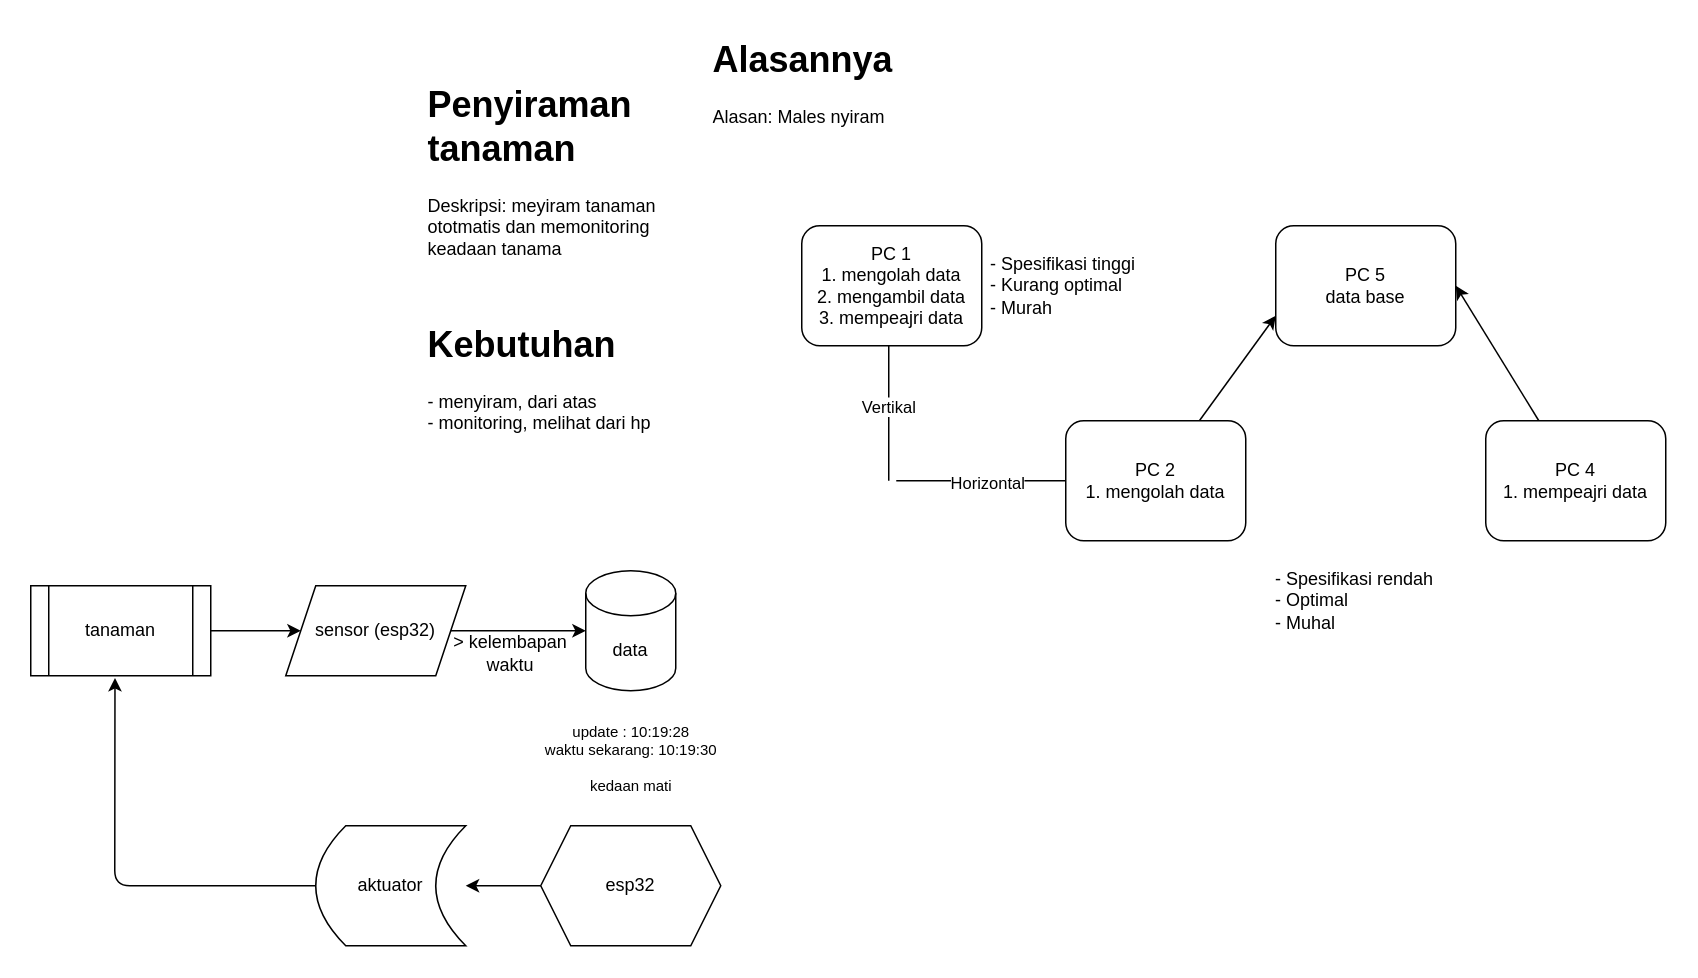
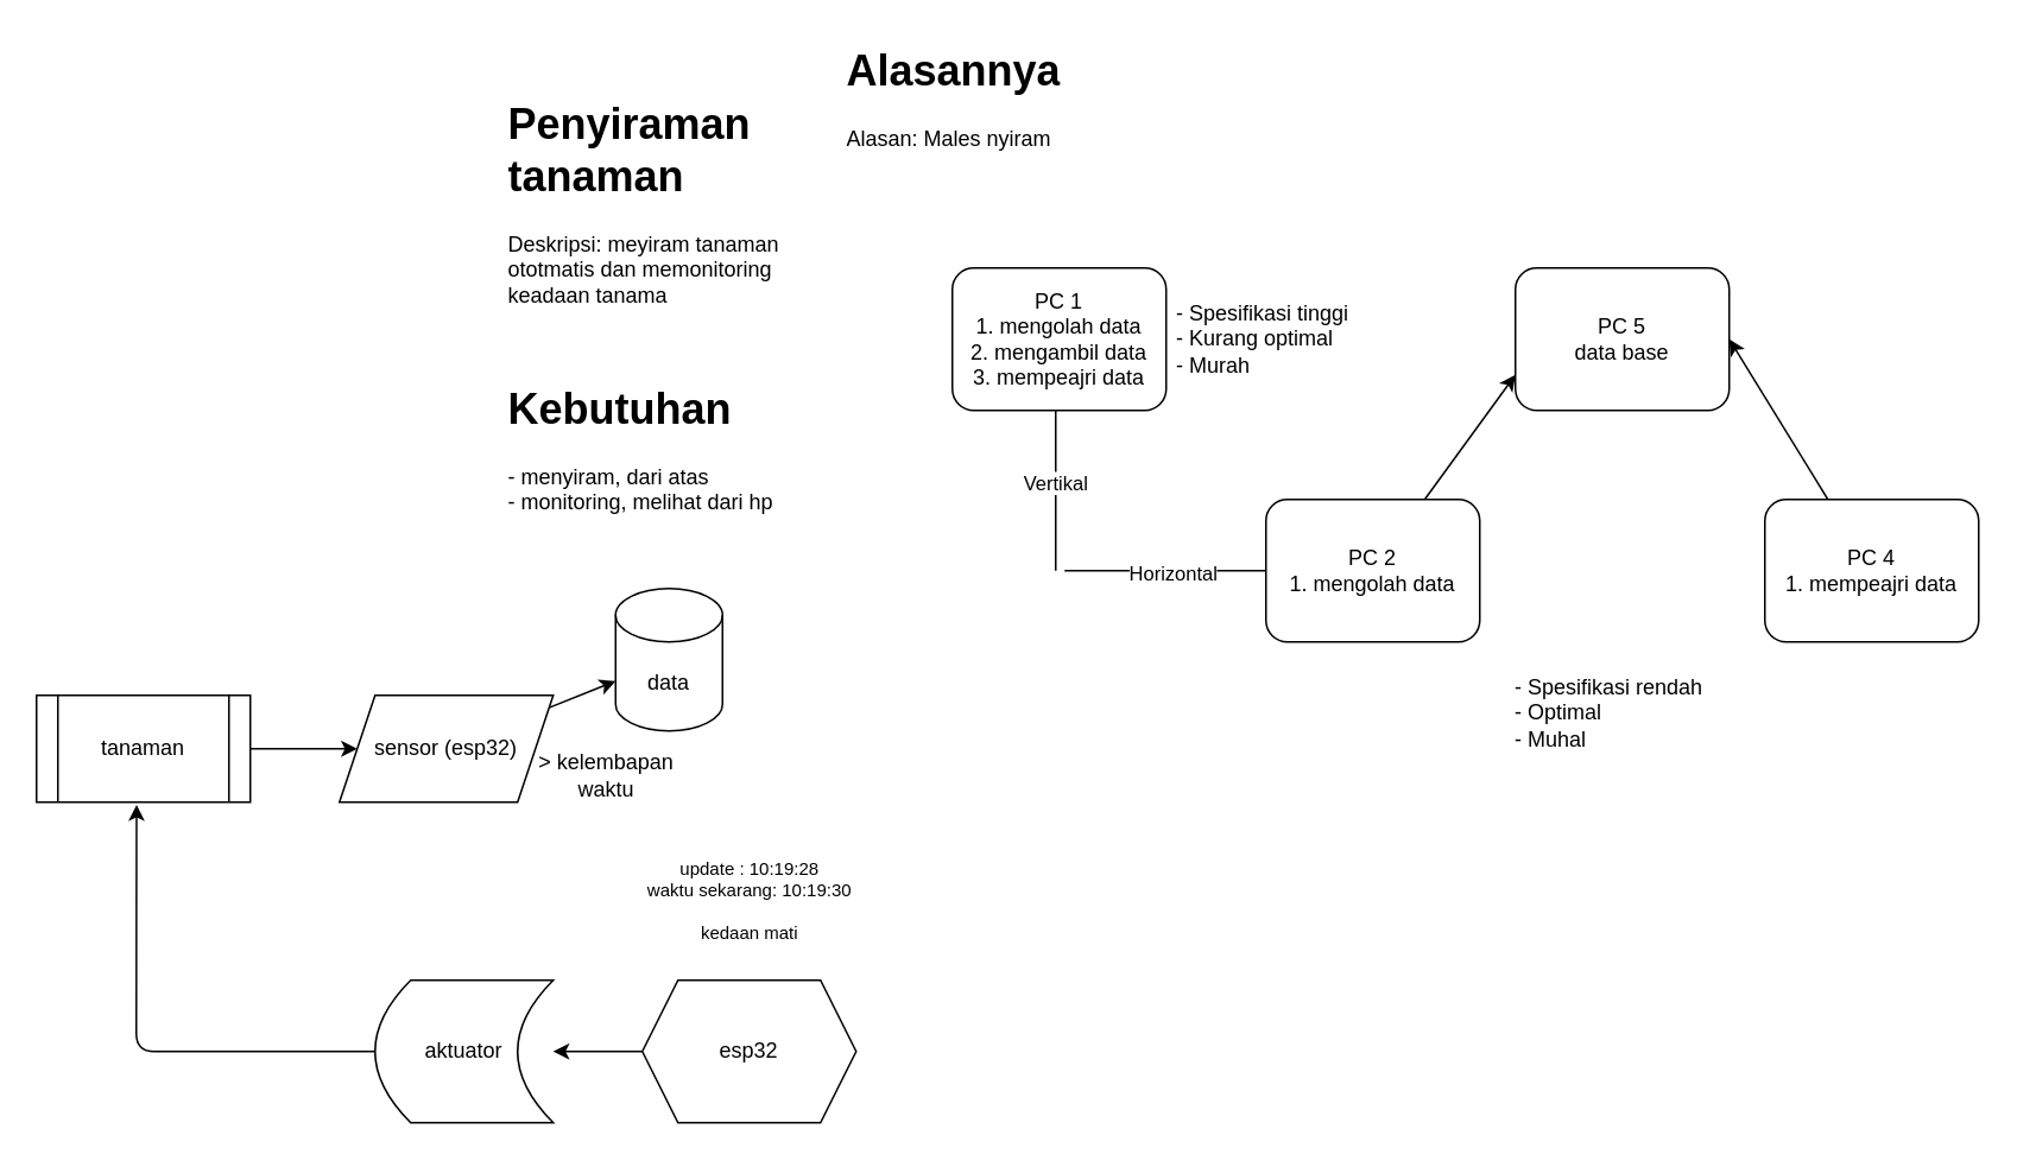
- <mxCell id="17" value="data" style="shape=cylinder3;whiteSpace=wrap;html=1;boundedLbl=1;backgroundOutline=1;size=15;" vertex="1" parent="1"><mxGeometry x="390" y="380" width="60" height="80" as="geometry" /></mxCell>
+ <mxCell id="17" value="data" style="shape=cylinder3;whiteSpace=wrap;html=1;boundedLbl=1;backgroundOutline=1;size=15;" vertex="1" parent="1"><mxGeometry x="345" y="330" width="60" height="80" as="geometry" /></mxCell>
